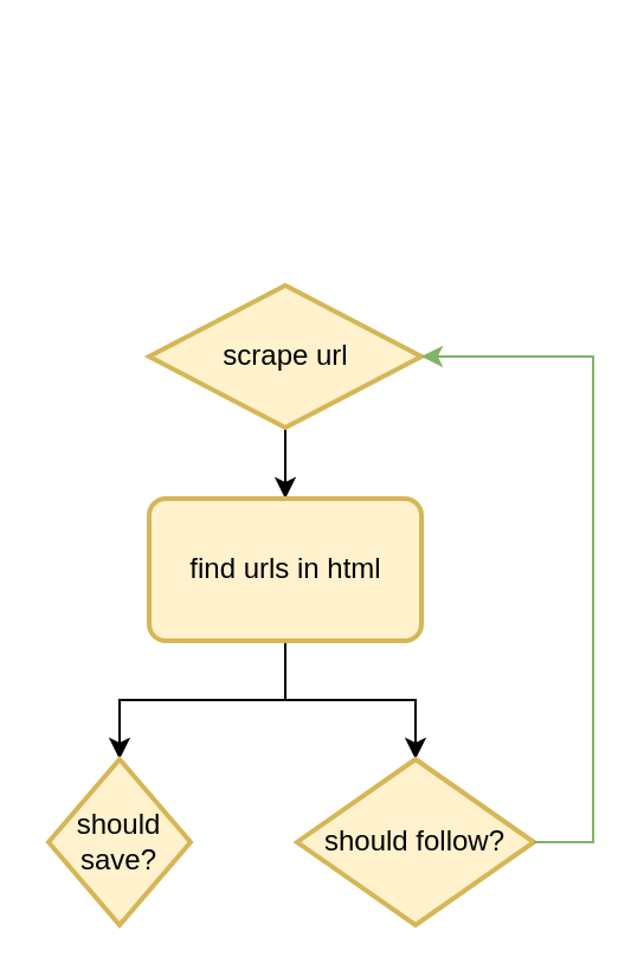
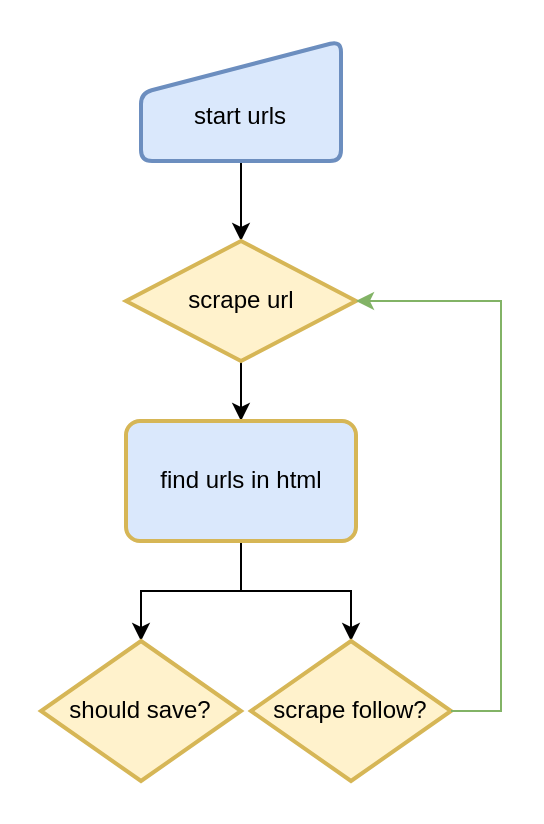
+ <mxCell id="3" value="&lt;br&gt;start urls" style="html=1;strokeWidth=2;shape=manualInput;whiteSpace=wrap;rounded=1;size=26;arcSize=11;fillColor=#dae8fc;strokeColor=#6c8ebf;" vertex="1" parent="1"><mxGeometry x="70" y="20" width="100" height="60" as="geometry" /></mxCell>
+ <mxCell id="2" style="edgeStyle=orthogonalEdgeStyle;rounded=0;orthogonalLoop=1;jettySize=auto;html=1;exitX=0.5;exitY=1;exitDx=0;exitDy=0;" edge="1" parent="1" source="3" target="5"><mxGeometry relative="1" as="geometry" /></mxCell>
- <mxCell id="8" value="find urls in html" style="rounded=1;whiteSpace=wrap;html=1;absoluteArcSize=1;arcSize=14;strokeWidth=2;fillColor=#fff2cc;strokeColor=#d6b656;" vertex="1" parent="1"><mxGeometry x="62.5" y="210" width="115" height="60" as="geometry" /></mxCell>
+ <mxCell id="8" value="find urls in html" style="rounded=1;whiteSpace=wrap;html=1;absoluteArcSize=1;arcSize=14;strokeWidth=2;fillColor=#dae8fc;strokeColor=#d6b656;" vertex="1" parent="1"><mxGeometry x="62.5" y="210" width="115" height="60" as="geometry" /></mxCell>
- <mxCell id="11" value="should save?" style="strokeWidth=2;html=1;shape=mxgraph.flowchart.decision;whiteSpace=wrap;fillColor=#fff2cc;strokeColor=#d6b656;" vertex="1" parent="1"><mxGeometry x="20" y="320" width="60" height="70" as="geometry" /></mxCell>
+ <mxCell id="11" value="should save?" style="strokeWidth=2;html=1;shape=mxgraph.flowchart.decision;whiteSpace=wrap;fillColor=#fff2cc;strokeColor=#d6b656;" vertex="1" parent="1"><mxGeometry x="20" y="320" width="100" height="70" as="geometry" /></mxCell>
- <mxCell id="9" value="should follow?" style="strokeWidth=2;html=1;shape=mxgraph.flowchart.decision;whiteSpace=wrap;fillColor=#fff2cc;strokeColor=#d6b656;" vertex="1" parent="1"><mxGeometry x="125" y="320" width="100" height="70" as="geometry" /></mxCell>
+ <mxCell id="9" value="scrape follow?" style="strokeWidth=2;html=1;shape=mxgraph.flowchart.decision;whiteSpace=wrap;fillColor=#fff2cc;strokeColor=#d6b656;" vertex="1" parent="1"><mxGeometry x="125" y="320" width="100" height="70" as="geometry" /></mxCell>
